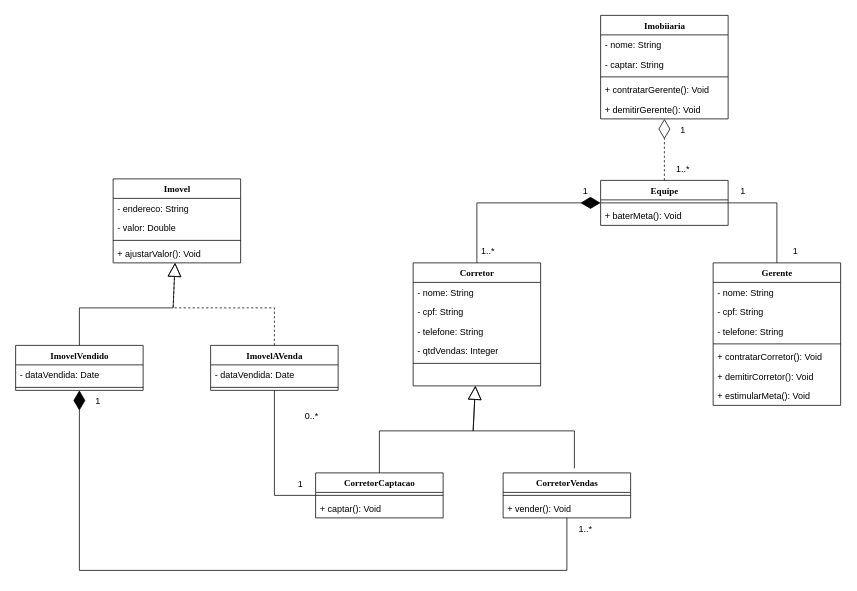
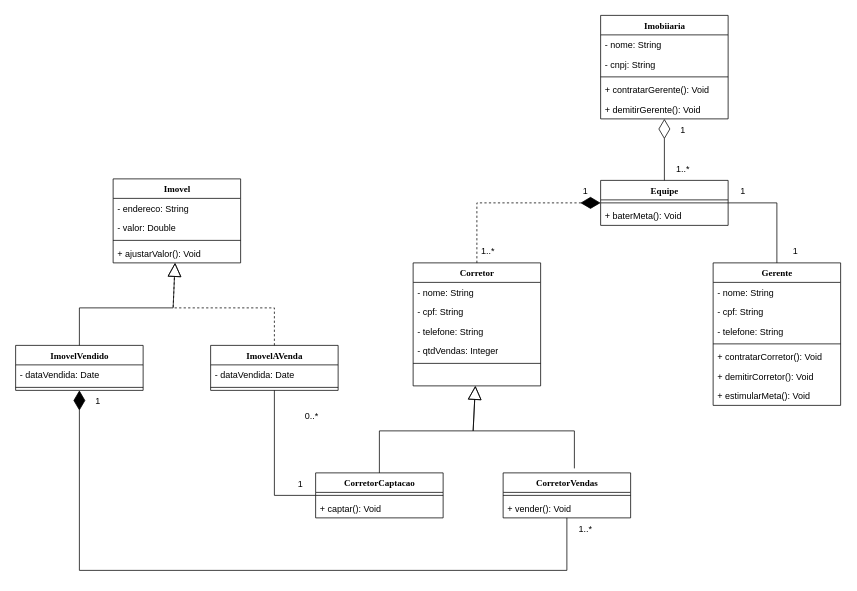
- <mxCell id="10" value="- captar: String" style="text;html=1;strokeColor=none;fillColor=none;align=left;verticalAlign=top;spacingLeft=4;spacingRight=4;whiteSpace=wrap;overflow=hidden;rotatable=0;points=[[0,0.5],[1,0.5]];portConstraint=eastwest;" vertex="1" parent="8"><mxGeometry y="52" width="170" height="26" as="geometry" /></mxCell>
+ <mxCell id="10" value="- cnpj: String" style="text;html=1;strokeColor=none;fillColor=none;align=left;verticalAlign=top;spacingLeft=4;spacingRight=4;whiteSpace=wrap;overflow=hidden;rotatable=0;points=[[0,0.5],[1,0.5]];portConstraint=eastwest;" vertex="1" parent="8"><mxGeometry y="52" width="170" height="26" as="geometry" /></mxCell>
- <mxCell id="27" value="" style="endArrow=diamondThin;endFill=0;endSize=24;html=1;rounded=0;exitX=0.5;exitY=0;exitDx=0;exitDy=0;dashed=1;" edge="1" parent="1" source="23" target="8"><mxGeometry width="160" relative="1" as="geometry"><mxPoint x="850" y="250" as="sourcePoint" /><mxPoint x="1010" y="250" as="targetPoint" /></mxGeometry></mxCell>
+ <mxCell id="27" value="" style="endArrow=diamondThin;endFill=0;endSize=24;html=1;rounded=0;exitX=0.5;exitY=0;exitDx=0;exitDy=0;" edge="1" parent="1" source="23" target="8"><mxGeometry width="160" relative="1" as="geometry"><mxPoint x="850" y="250" as="sourcePoint" /><mxPoint x="1010" y="250" as="targetPoint" /></mxGeometry></mxCell>
- <mxCell id="26" value="" style="endArrow=diamondThin;endFill=1;endSize=24;html=1;rounded=0;entryX=0;entryY=0.5;entryDx=0;entryDy=0;exitX=0.5;exitY=0;exitDx=0;exitDy=0;" edge="1" parent="1" source="2" target="23"><mxGeometry width="160" relative="1" as="geometry"><mxPoint x="560" y="190" as="sourcePoint" /><mxPoint x="720" y="190" as="targetPoint" /><Array as="points"><mxPoint x="635" y="270" /></Array></mxGeometry></mxCell>
+ <mxCell id="26" value="" style="endArrow=diamondThin;endFill=1;endSize=24;html=1;rounded=0;entryX=0;entryY=0.5;entryDx=0;entryDy=0;exitX=0.5;exitY=0;exitDx=0;exitDy=0;dashed=1;" edge="1" parent="1" source="2" target="23"><mxGeometry width="160" relative="1" as="geometry"><mxPoint x="560" y="190" as="sourcePoint" /><mxPoint x="720" y="190" as="targetPoint" /><Array as="points"><mxPoint x="635" y="270" /></Array></mxGeometry></mxCell>
